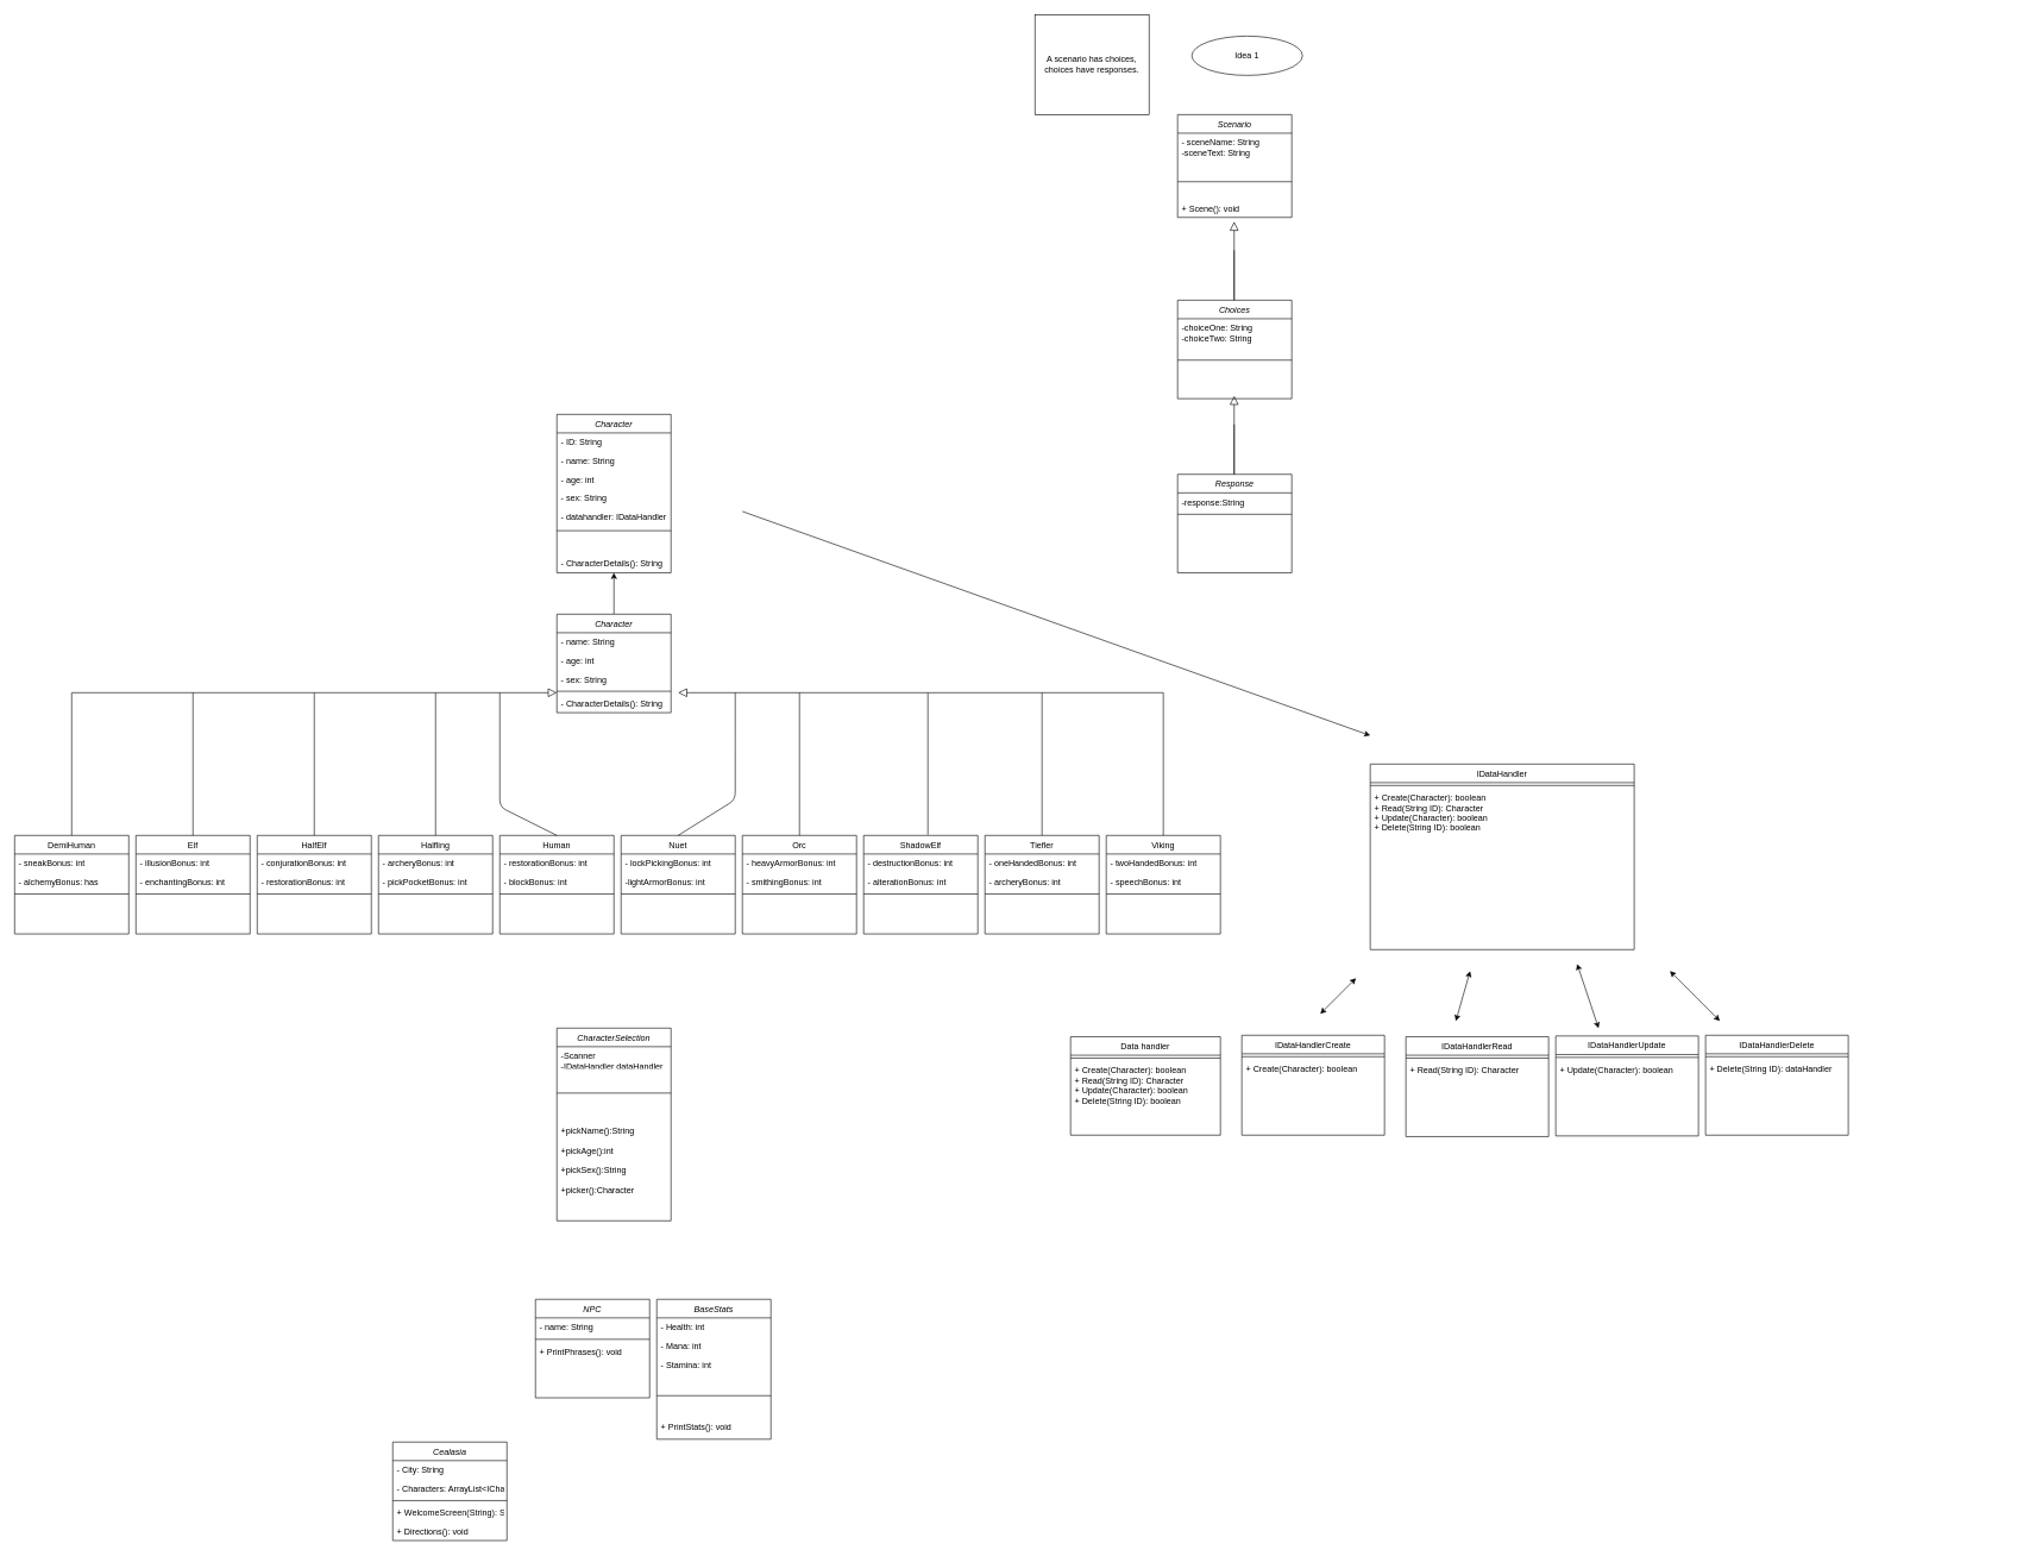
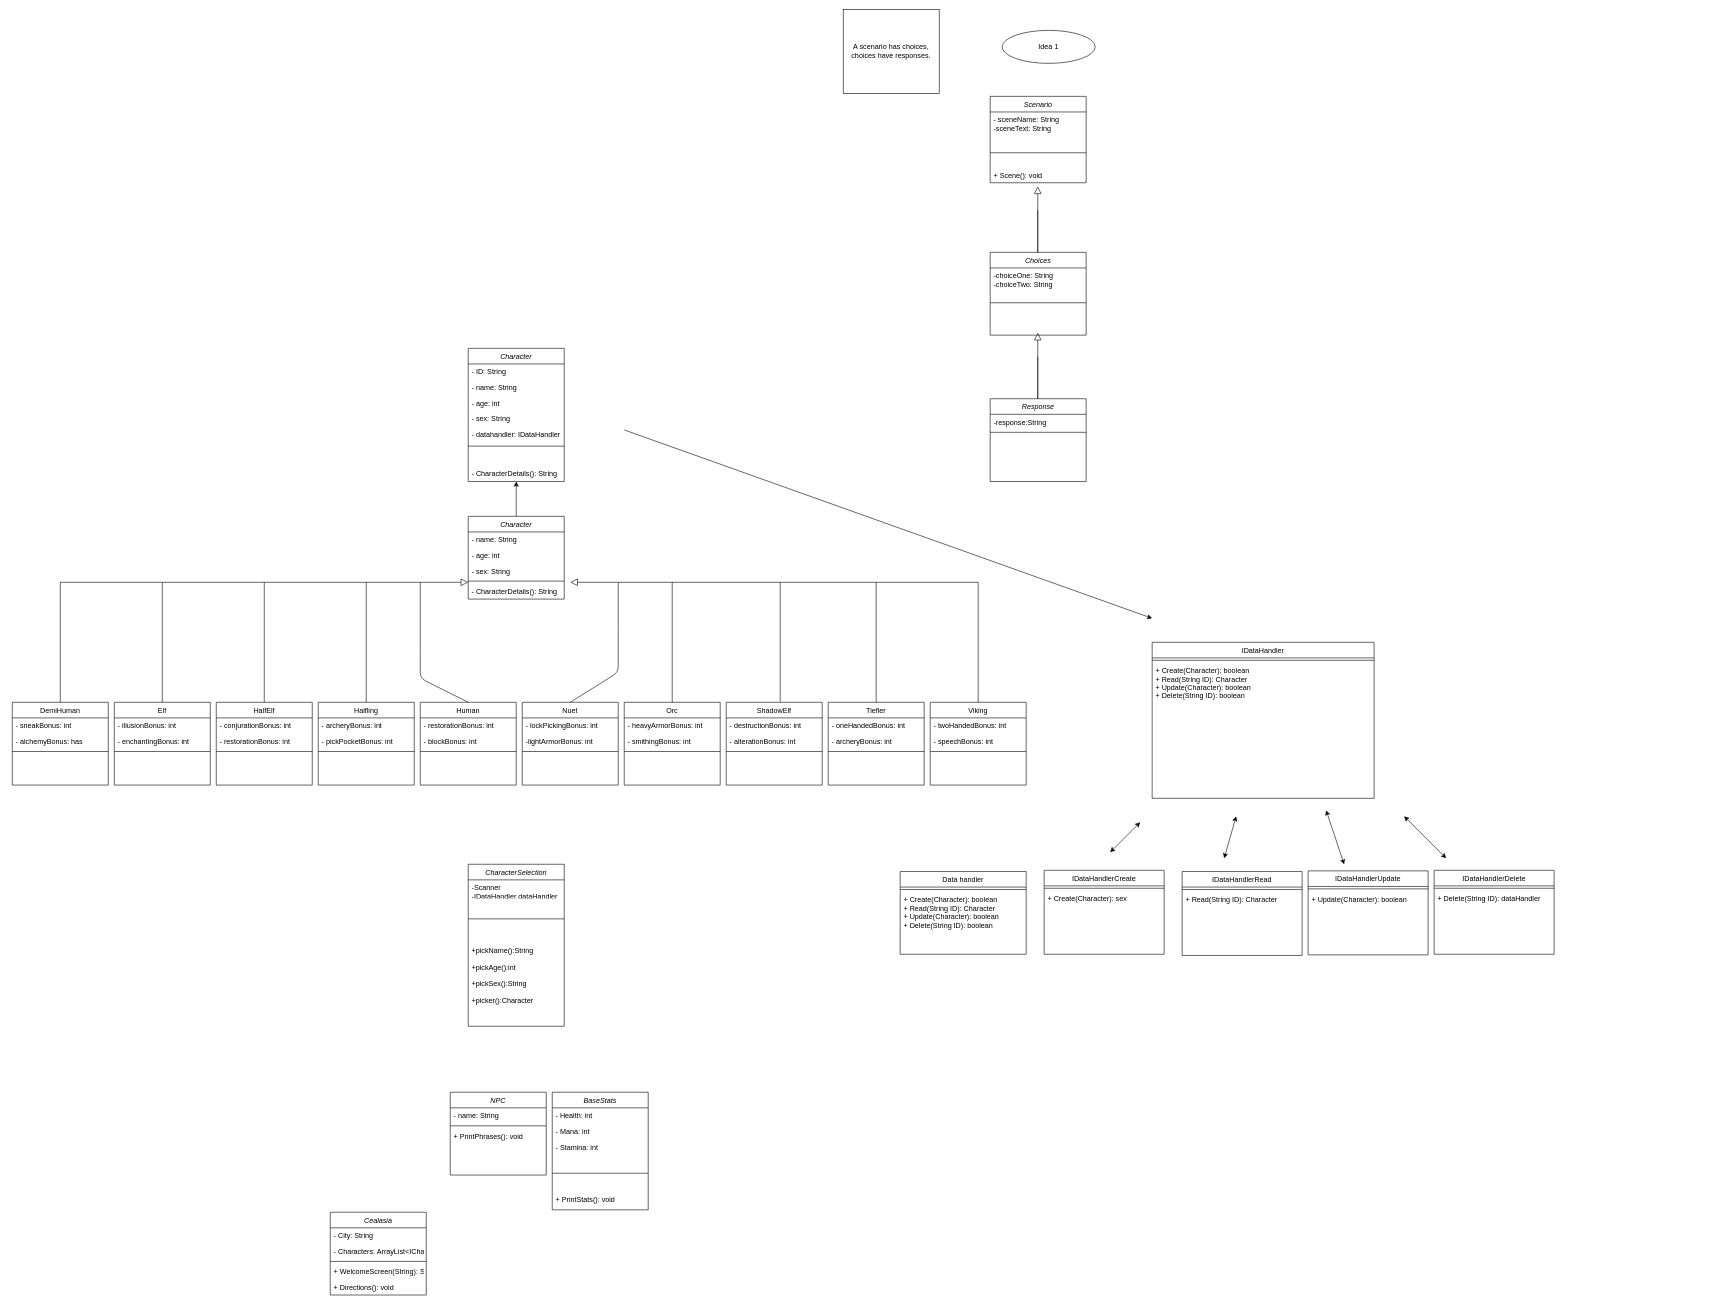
- <mxCell id="119" value="A scenario has choices, choices have responses." style="rounded=0;whiteSpace=wrap;html=1;" parent="1" vertex="1"><mxGeometry x="1450" y="20" width="160" height="140" as="geometry" /></mxCell>
+ <mxCell id="119" value="A scenario has choices, choices have responses." style="rounded=0;whiteSpace=wrap;html=1;" parent="1" vertex="1"><mxGeometry x="1405" y="15" width="160" height="140" as="geometry" /></mxCell>
- <mxCell id="87" value="+ Create(Character): boolean&#10;" style="text;align=left;verticalAlign=top;spacingLeft=4;spacingRight=4;overflow=hidden;rotatable=0;points=[[0,0.5],[1,0.5]];portConstraint=eastwest;" parent="85" vertex="1"><mxGeometry y="34" width="200" height="76" as="geometry" /></mxCell>
+ <mxCell id="87" value="+ Create(Character): sex&#10;" style="text;align=left;verticalAlign=top;spacingLeft=4;spacingRight=4;overflow=hidden;rotatable=0;points=[[0,0.5],[1,0.5]];portConstraint=eastwest;" parent="85" vertex="1"><mxGeometry y="34" width="200" height="76" as="geometry" /></mxCell>
